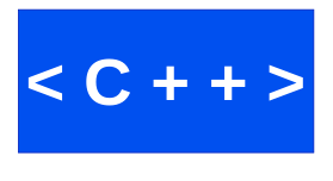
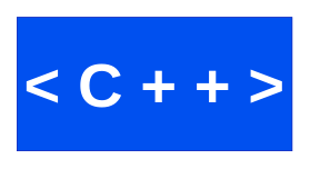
- <mxCell id="2" value="&lt;h1&gt;&lt;font style=&quot;color: rgb(255, 255, 255); font-size: 75px;&quot;&gt;&amp;lt; C + + &amp;gt;&lt;/font&gt;&lt;/h1&gt;" style="rounded=0;whiteSpace=wrap;html=1;fillColor=#0050ef;strokeColor=#001DBC;fontColor=#ffffff;" vertex="1" parent="1"><mxGeometry x="20" y="10" width="330" height="160" as="geometry" /></mxCell>
+ <mxCell id="2" value="&lt;h1&gt;&lt;font style=&quot;color: rgb(255, 255, 255); font-size: 75px;&quot;&gt;&amp;lt; C + + &amp;gt;&lt;/font&gt;&lt;/h1&gt;" style="rounded=0;whiteSpace=wrap;html=1;fillColor=#0050ef;strokeColor=#001DBC;fontColor=#ffffff;" vertex="1" parent="1"><mxGeometry x="20" y="20" width="330" height="160" as="geometry" /></mxCell>
